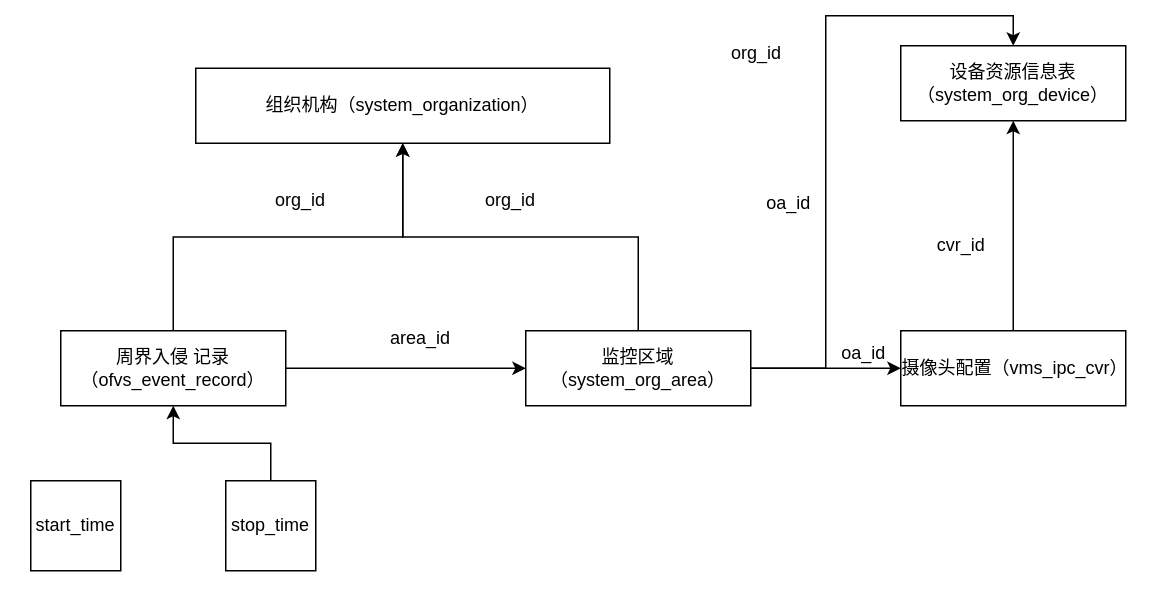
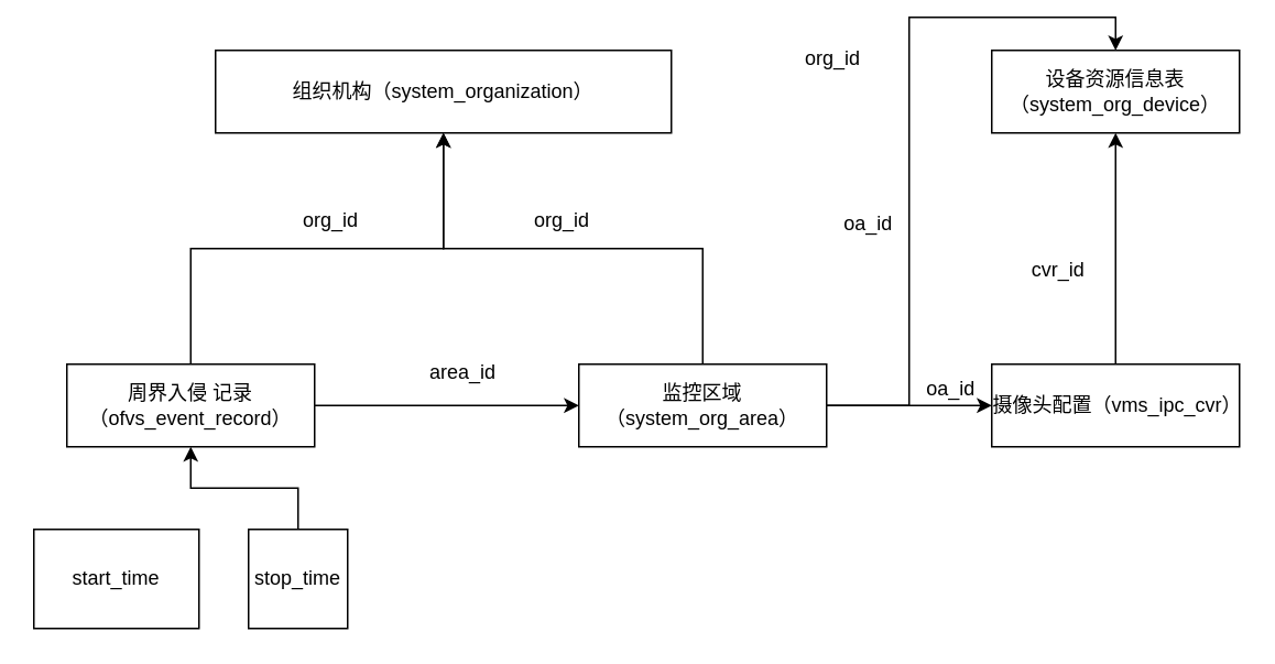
- <mxCell id="5" value="组织机构（system_organization）" style="rounded=0;whiteSpace=wrap;html=1;" vertex="1" parent="1"><mxGeometry x="130" y="45" width="276" height="50" as="geometry" /></mxCell>
+ <mxCell id="5" value="组织机构（system_organization）" style="rounded=0;whiteSpace=wrap;html=1;" vertex="1" parent="1"><mxGeometry x="130" y="30" width="276" height="50" as="geometry" /></mxCell>
- <mxCell id="12" value="start_time" style="whiteSpace=wrap;html=1;aspect=fixed;" vertex="1" parent="1"><mxGeometry x="20" y="320" width="60" height="60" as="geometry" /></mxCell>
+ <mxCell id="12" value="start_time" style="whiteSpace=wrap;html=1;aspect=fixed;" vertex="1" parent="1"><mxGeometry x="20" y="320" width="100" height="60" as="geometry" /></mxCell>
